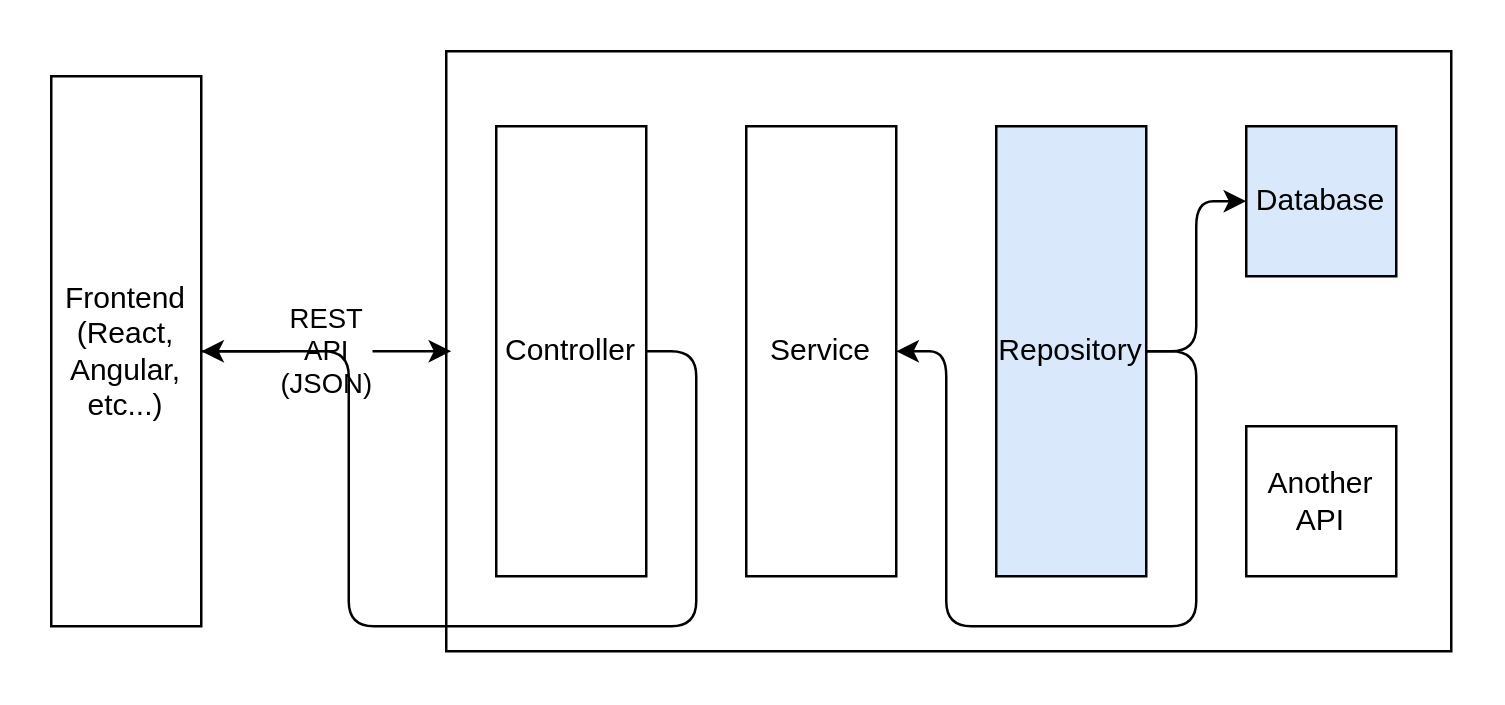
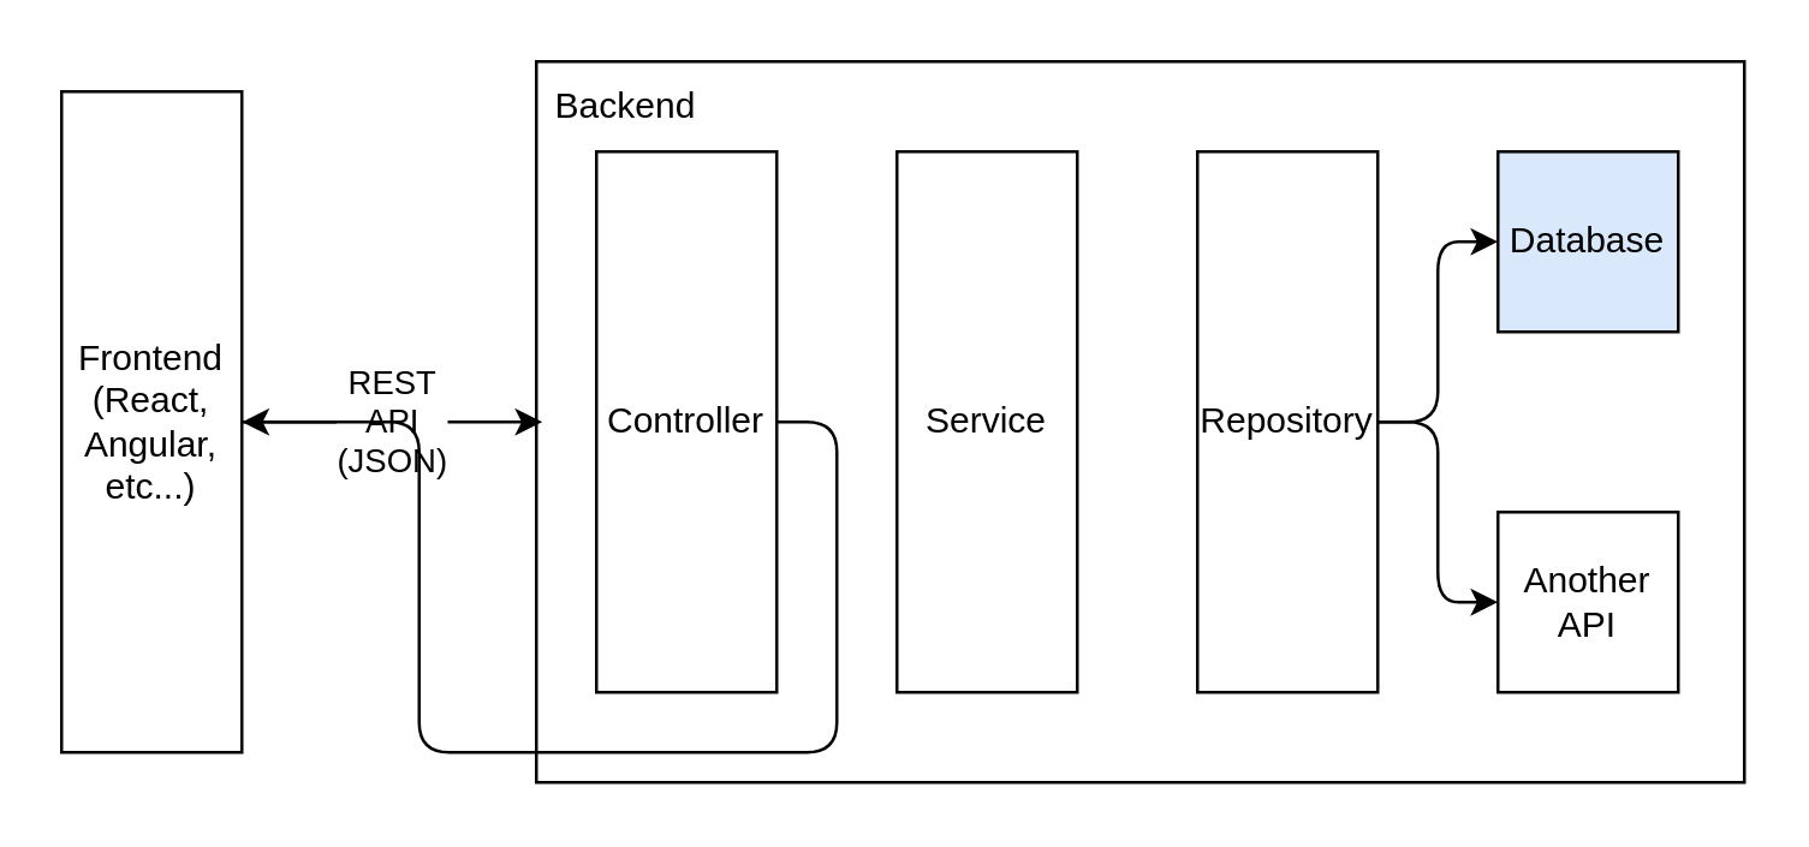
+ <mxCell id="13" value="Backend" style="text;html=1;strokeColor=none;fillColor=none;align=center;verticalAlign=middle;whiteSpace=wrap;rounded=0;" vertex="1" parent="1"><mxGeometry x="178" y="20" width="60" height="30" as="geometry" /></mxCell>
- <mxCell id="10" value="Repository" style="rounded=0;whiteSpace=wrap;html=1;fillColor=#dae8fc;" vertex="1" parent="1"><mxGeometry x="398" y="50" width="60" height="180" as="geometry" /></mxCell>
+ <mxCell id="10" value="Repository" style="rounded=0;whiteSpace=wrap;html=1;" vertex="1" parent="1"><mxGeometry x="398" y="50" width="60" height="180" as="geometry" /></mxCell>
- <mxCell id="9" style="edgeStyle=orthogonalEdgeStyle;rounded=1;orthogonalLoop=1;jettySize=auto;html=1;exitX=1;exitY=0.5;exitDx=0;exitDy=0;" edge="1" parent="1" source="10" target="7"><mxGeometry relative="1" as="geometry" /></mxCell>
+ <mxCell id="9" style="edgeStyle=orthogonalEdgeStyle;rounded=1;orthogonalLoop=1;jettySize=auto;html=1;exitX=1;exitY=0.5;exitDx=0;exitDy=0;" edge="1" parent="1" source="10" target="12"><mxGeometry relative="1" as="geometry" /></mxCell>
